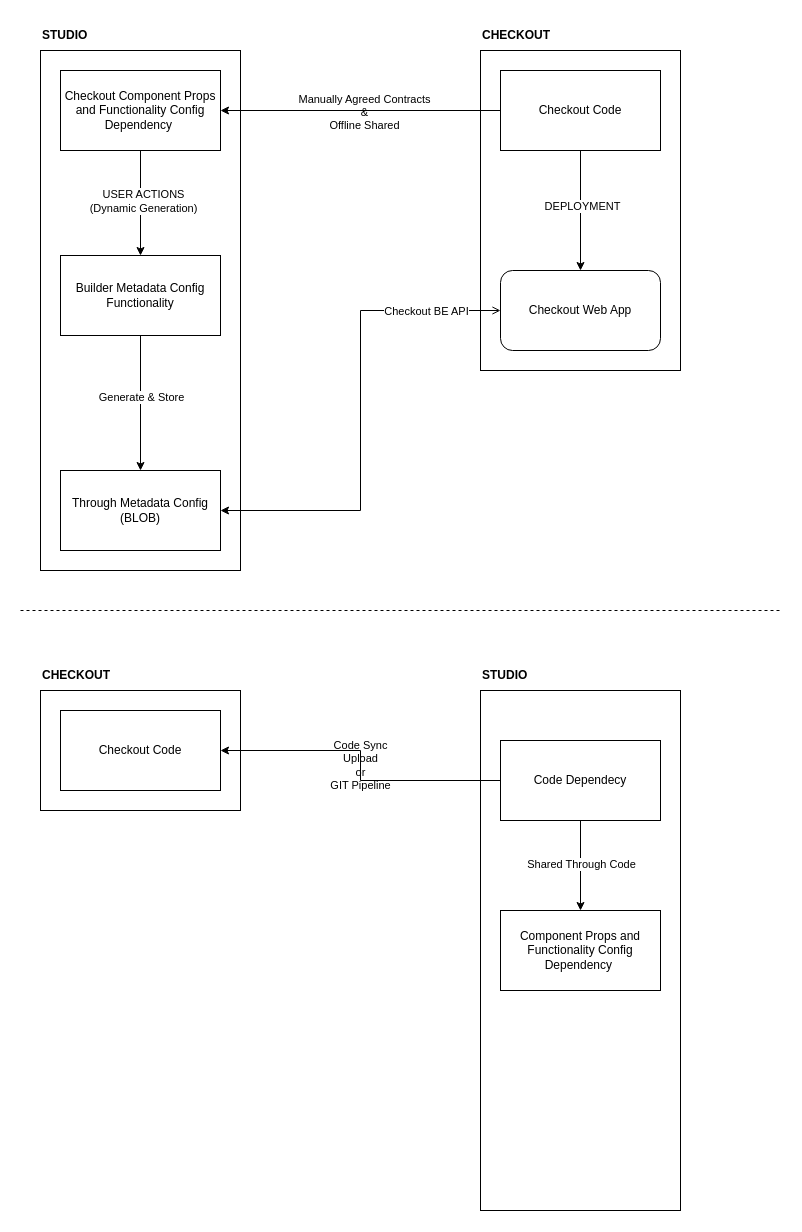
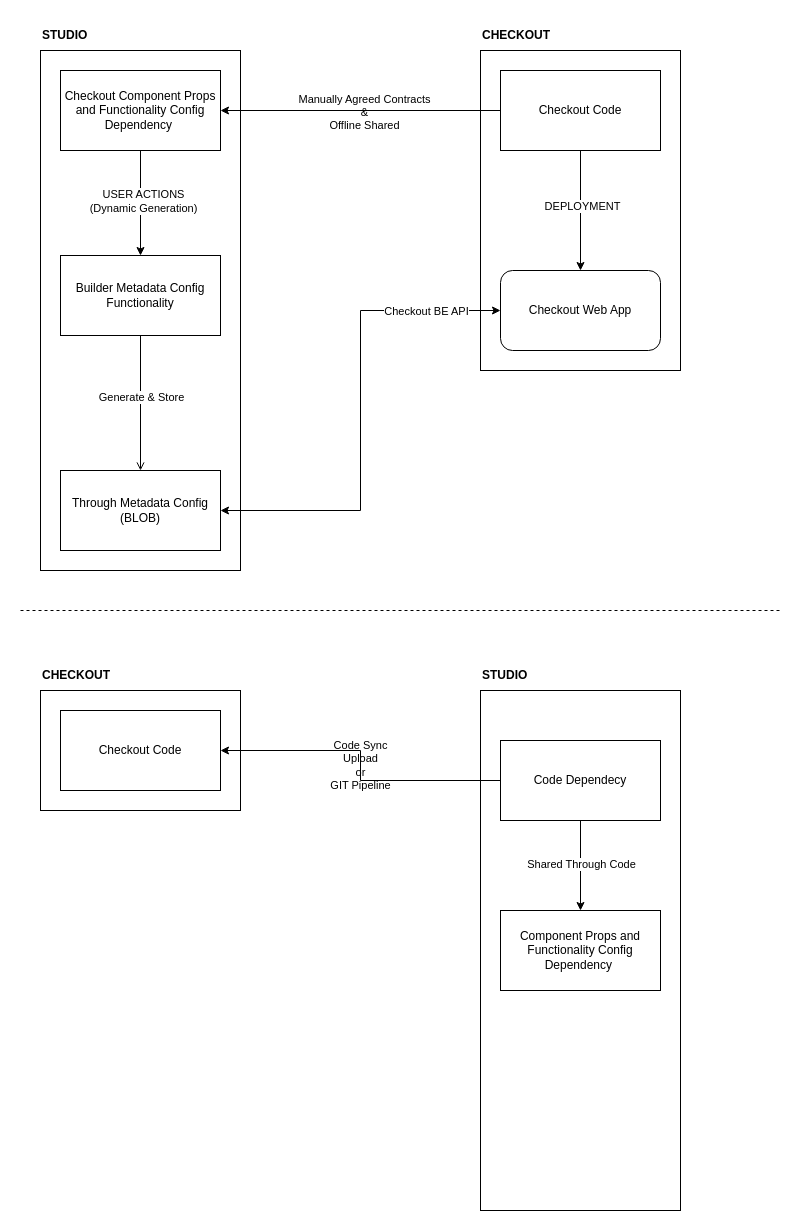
- <mxCell id="16" style="edgeStyle=orthogonalEdgeStyle;rounded=0;orthogonalLoop=1;jettySize=auto;html=1;entryX=0;entryY=0.5;entryDx=0;entryDy=0;startArrow=classic;startFill=1;endArrow=open;" edge="1" parent="1" source="18" target="15"><mxGeometry relative="1" as="geometry" /></mxCell>
+ <mxCell id="16" style="edgeStyle=orthogonalEdgeStyle;rounded=0;orthogonalLoop=1;jettySize=auto;html=1;entryX=0;entryY=0.5;entryDx=0;entryDy=0;startArrow=classic;startFill=1;" edge="1" parent="1" source="18" target="15"><mxGeometry relative="1" as="geometry" /></mxCell>
- <mxCell id="4" style="edgeStyle=orthogonalEdgeStyle;rounded=0;orthogonalLoop=1;jettySize=auto;html=1;entryX=0.5;entryY=0;entryDx=0;entryDy=0;" edge="1" parent="1" source="6" target="18"><mxGeometry relative="1" as="geometry" /></mxCell>
+ <mxCell id="4" style="edgeStyle=orthogonalEdgeStyle;rounded=0;orthogonalLoop=1;jettySize=auto;html=1;entryX=0.5;entryY=0;entryDx=0;entryDy=0;endArrow=open;" edge="1" parent="1" source="6" target="18"><mxGeometry relative="1" as="geometry" /></mxCell>
